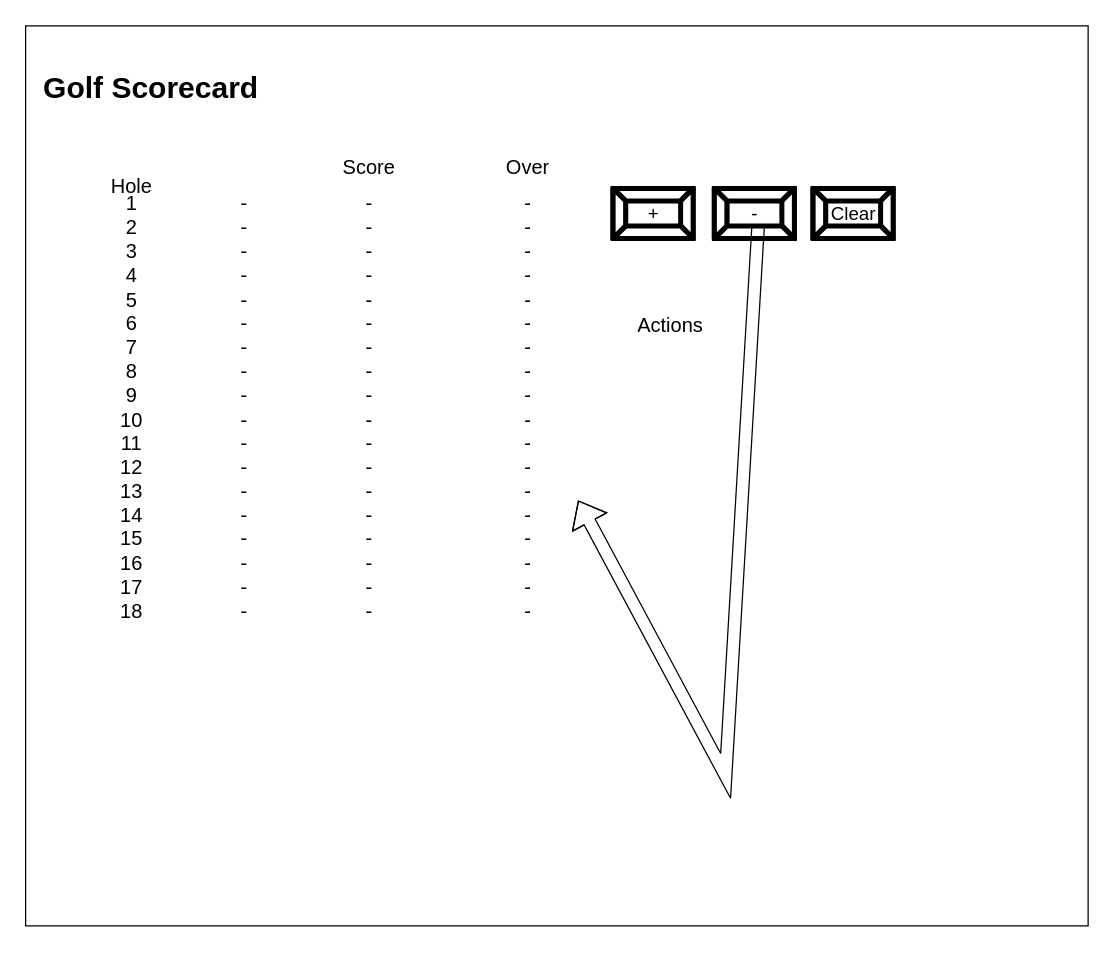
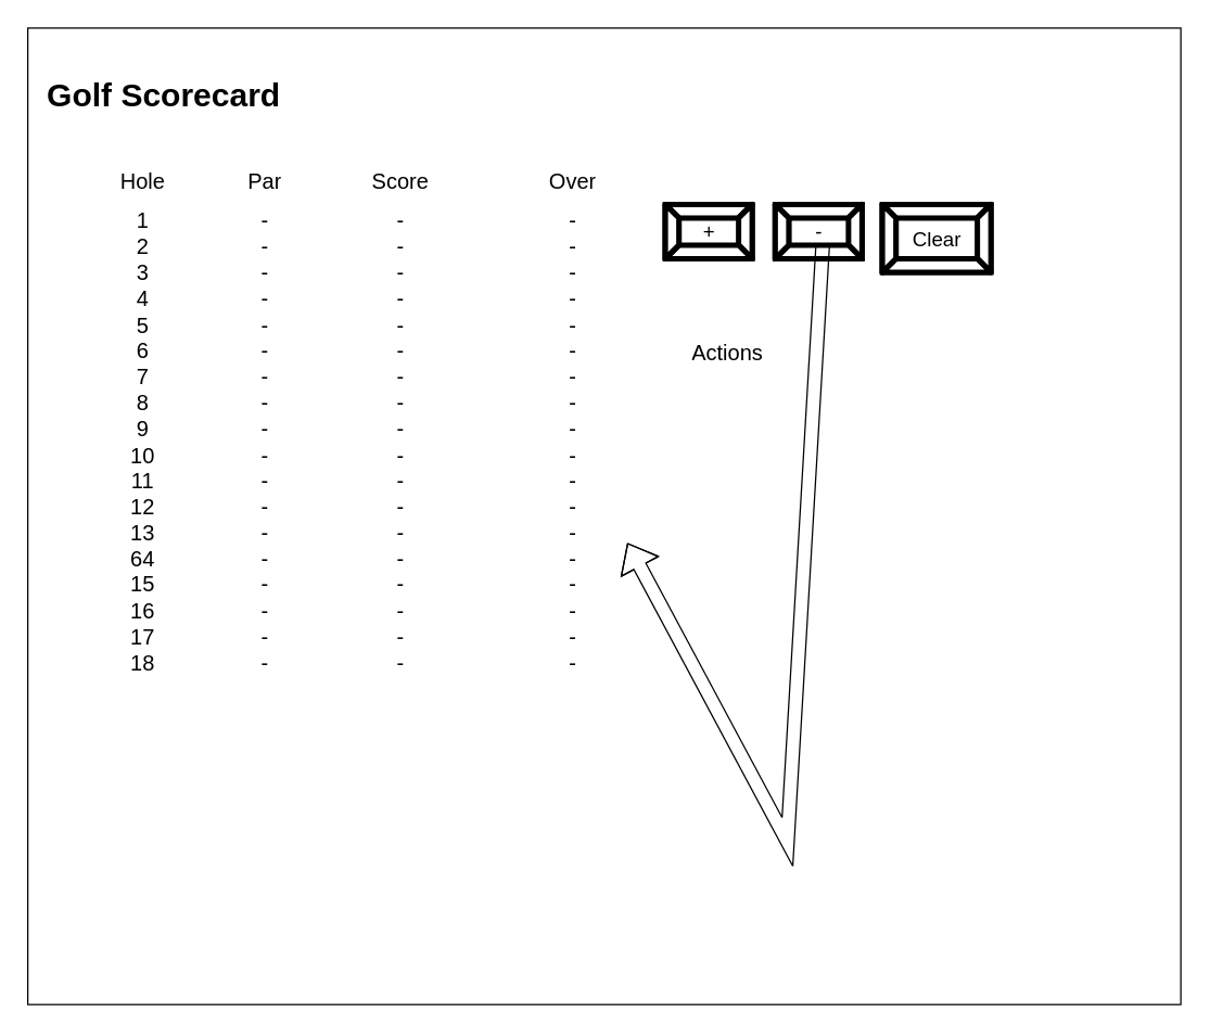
+ <mxCell id="5" value="&lt;font style=&quot;font-size: 16px&quot;&gt;Par&lt;/font&gt;" style="text;html=1;strokeColor=none;fillColor=none;align=center;verticalAlign=middle;whiteSpace=wrap;overflow=hidden;" vertex="1" parent="1"><mxGeometry x="160" y="121" width="70" height="20" as="geometry" /></mxCell>
- <mxCell id="4" value="&lt;font style=&quot;font-size: 16px&quot;&gt;Hole&lt;/font&gt;" style="text;html=1;strokeColor=none;fillColor=none;align=center;verticalAlign=middle;whiteSpace=wrap;overflow=hidden;" vertex="1" parent="1"><mxGeometry x="70" y="136" width="70" height="20" as="geometry" /></mxCell>
+ <mxCell id="4" value="&lt;font style=&quot;font-size: 16px&quot;&gt;Hole&lt;/font&gt;" style="text;html=1;strokeColor=none;fillColor=none;align=center;verticalAlign=middle;whiteSpace=wrap;overflow=hidden;" vertex="1" parent="1"><mxGeometry x="70" y="121" width="70" height="20" as="geometry" /></mxCell>
- <mxCell id="15" value="Clear" style="labelPosition=center;verticalLabelPosition=middle;align=center;html=1;shape=mxgraph.basic.button;dx=10;fontSize=15;strokeWidth=4;" vertex="1" parent="1"><mxGeometry x="650" y="150" width="64" height="40" as="geometry" /></mxCell>
+ <mxCell id="15" value="Clear" style="labelPosition=center;verticalLabelPosition=middle;align=center;html=1;shape=mxgraph.basic.button;dx=10;fontSize=15;strokeWidth=4;" vertex="1" parent="1"><mxGeometry x="650" y="150" width="80" height="50" as="geometry" /></mxCell>
- <mxCell id="9" value="&lt;p style=&quot;line-height: 1.2&quot;&gt;1&lt;br&gt;2&lt;br&gt;3&lt;br&gt;4&lt;br&gt;5&lt;br&gt;6&lt;br&gt;7&lt;br&gt;8&lt;br&gt;9&lt;br&gt;10&lt;br&gt;11&lt;br&gt;12&lt;br&gt;13&lt;br&gt;14&lt;br&gt;15&lt;br&gt;16&lt;br&gt;17&lt;br&gt;18&lt;br&gt;&lt;/p&gt;" style="text;html=1;strokeColor=none;fillColor=none;align=center;verticalAlign=middle;whiteSpace=wrap;overflow=hidden;fontSize=16;strokeWidth=4;" vertex="1" parent="1"><mxGeometry x="65" y="90" width="80" height="470" as="geometry" /></mxCell>
+ <mxCell id="9" value="&lt;p style=&quot;line-height: 1.2&quot;&gt;1&lt;br&gt;2&lt;br&gt;3&lt;br&gt;4&lt;br&gt;5&lt;br&gt;6&lt;br&gt;7&lt;br&gt;8&lt;br&gt;9&lt;br&gt;10&lt;br&gt;11&lt;br&gt;12&lt;br&gt;13&lt;br&gt;64&lt;br&gt;15&lt;br&gt;16&lt;br&gt;17&lt;br&gt;18&lt;br&gt;&lt;/p&gt;" style="text;html=1;strokeColor=none;fillColor=none;align=center;verticalAlign=middle;whiteSpace=wrap;overflow=hidden;fontSize=16;strokeWidth=4;" vertex="1" parent="1"><mxGeometry x="65" y="90" width="80" height="470" as="geometry" /></mxCell>
